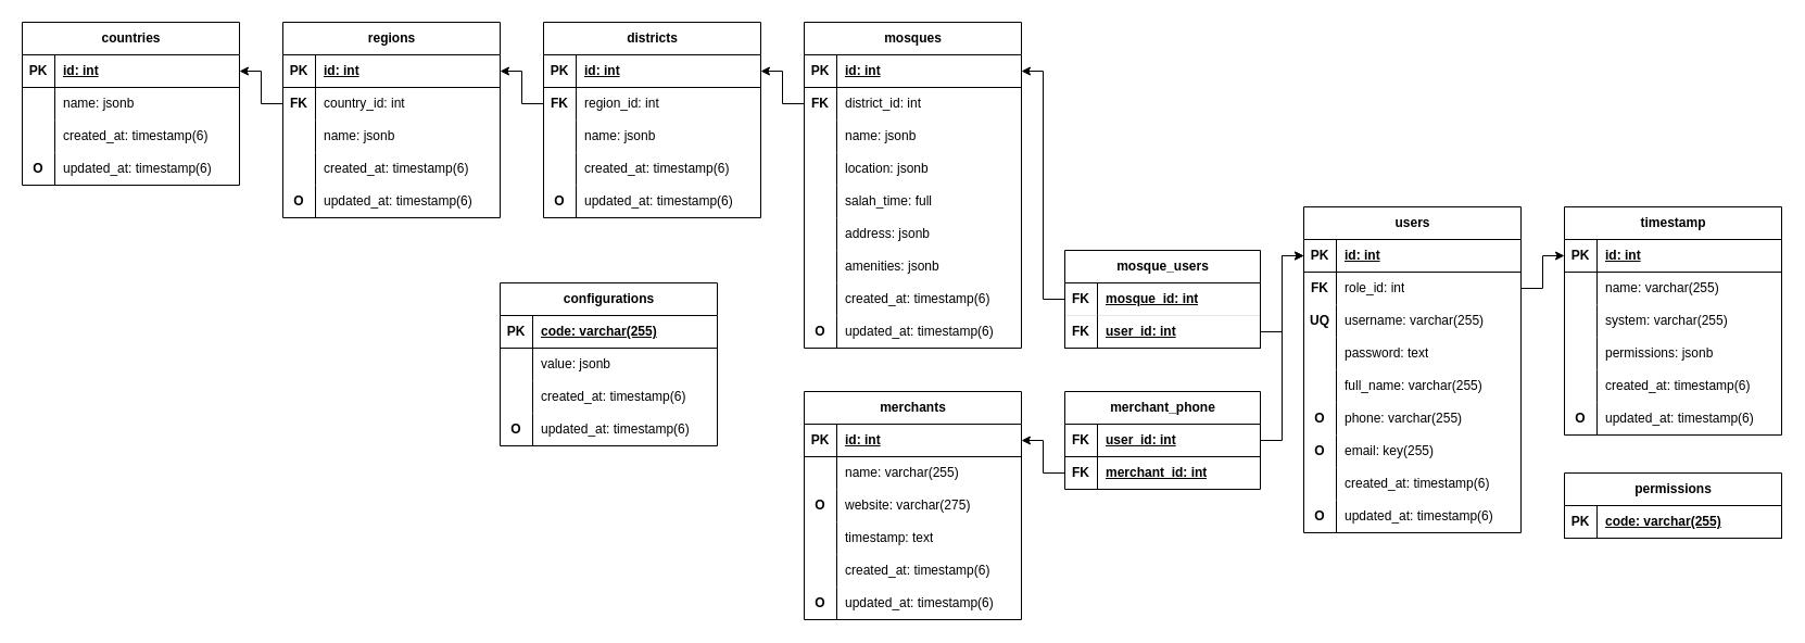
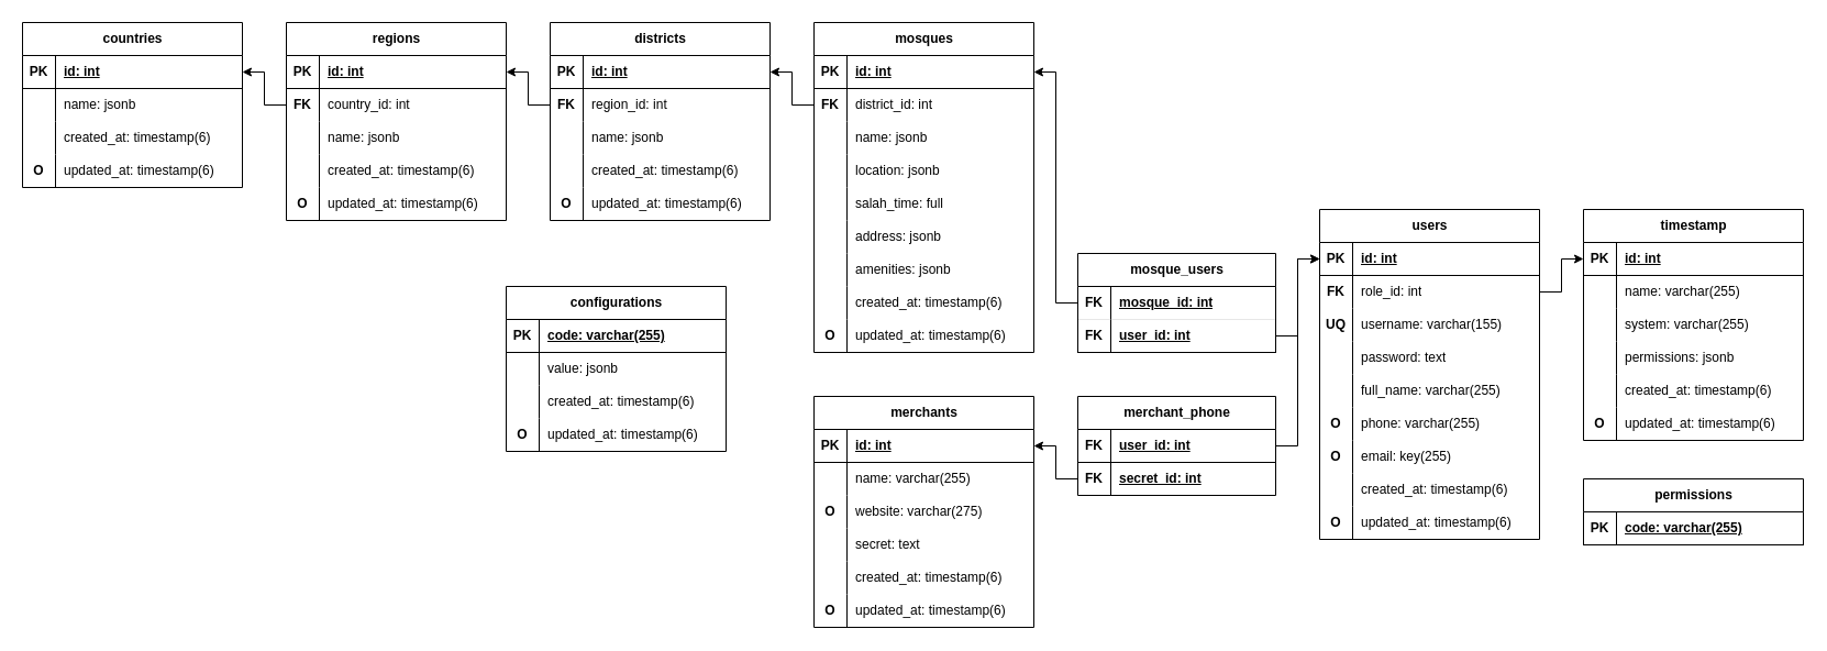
- <mxCell id="87" value="username: varchar(255)" style="shape=partialRectangle;connectable=0;fillColor=none;top=0;left=0;bottom=0;right=0;align=left;spacingLeft=6;overflow=hidden;whiteSpace=wrap;html=1;" parent="85" vertex="1"><mxGeometry x="30" width="170" height="30" as="geometry"><mxRectangle width="170" height="30" as="alternateBounds" /></mxGeometry></mxCell>
+ <mxCell id="87" value="username: varchar(155)" style="shape=partialRectangle;connectable=0;fillColor=none;top=0;left=0;bottom=0;right=0;align=left;spacingLeft=6;overflow=hidden;whiteSpace=wrap;html=1;" parent="85" vertex="1"><mxGeometry x="30" width="170" height="30" as="geometry"><mxRectangle width="170" height="30" as="alternateBounds" /></mxGeometry></mxCell>
- <mxCell id="164" value="merchant_id: int" style="shape=partialRectangle;connectable=0;fillColor=none;top=0;left=0;bottom=0;right=0;align=left;spacingLeft=6;fontStyle=5;overflow=hidden;whiteSpace=wrap;html=1;" parent="162" vertex="1"><mxGeometry x="30" width="150" height="30" as="geometry"><mxRectangle width="150" height="30" as="alternateBounds" /></mxGeometry></mxCell>
+ <mxCell id="164" value="secret_id: int" style="shape=partialRectangle;connectable=0;fillColor=none;top=0;left=0;bottom=0;right=0;align=left;spacingLeft=6;fontStyle=5;overflow=hidden;whiteSpace=wrap;html=1;" parent="162" vertex="1"><mxGeometry x="30" width="150" height="30" as="geometry"><mxRectangle width="150" height="30" as="alternateBounds" /></mxGeometry></mxCell>
- <mxCell id="142" value="timestamp: text" style="shape=partialRectangle;connectable=0;fillColor=none;top=0;left=0;bottom=0;right=0;align=left;spacingLeft=6;overflow=hidden;whiteSpace=wrap;html=1;" parent="140" vertex="1"><mxGeometry x="30" width="170" height="30" as="geometry"><mxRectangle width="170" height="30" as="alternateBounds" /></mxGeometry></mxCell>
+ <mxCell id="142" value="secret: text" style="shape=partialRectangle;connectable=0;fillColor=none;top=0;left=0;bottom=0;right=0;align=left;spacingLeft=6;overflow=hidden;whiteSpace=wrap;html=1;" parent="140" vertex="1"><mxGeometry x="30" width="170" height="30" as="geometry"><mxRectangle width="170" height="30" as="alternateBounds" /></mxGeometry></mxCell>
